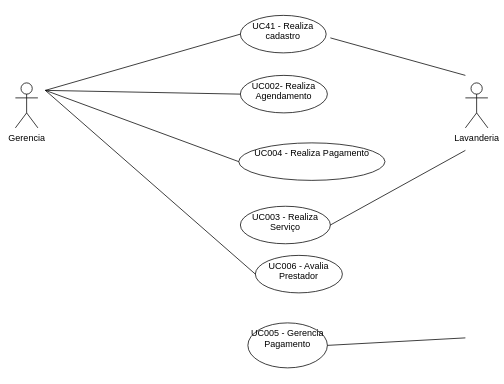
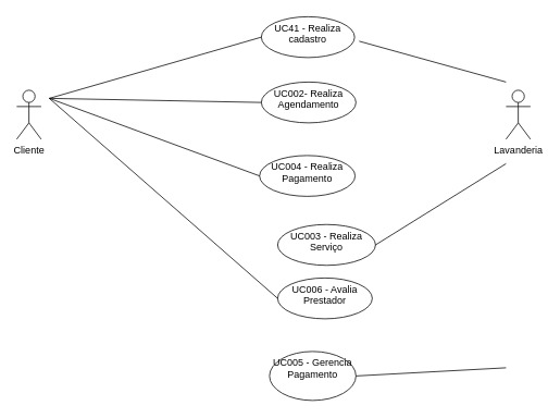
- <mxCell id="2" value="Gerencia" style="shape=umlActor;verticalLabelPosition=bottom;verticalAlign=top;html=1;outlineConnect=0;" parent="1" vertex="1"><mxGeometry x="20" y="110" width="30" height="60" as="geometry" /></mxCell>
+ <mxCell id="2" value="Cliente" style="shape=umlActor;verticalLabelPosition=bottom;verticalAlign=top;html=1;outlineConnect=0;" parent="1" vertex="1"><mxGeometry x="20" y="110" width="30" height="60" as="geometry" /></mxCell>
- <mxCell id="7" value="UC004 - Realiza Pagamento" style="ellipse;whiteSpace=wrap;html=1;verticalAlign=top;" parent="1" vertex="1"><mxGeometry x="317.82" y="190" width="195" height="50" as="geometry" /></mxCell>
+ <mxCell id="7" value="UC004 - Realiza Pagamento" style="ellipse;whiteSpace=wrap;html=1;verticalAlign=top;" parent="1" vertex="1"><mxGeometry x="317.82" y="190" width="117.18" height="50" as="geometry" /></mxCell>
- <mxCell id="4" value="UC003 - Realiza Serviço" style="ellipse;whiteSpace=wrap;html=1;verticalAlign=top;" parent="1" vertex="1"><mxGeometry x="320" y="274.5" width="120" height="50" as="geometry" /></mxCell>
+ <mxCell id="4" value="UC003 - Realiza Serviço" style="ellipse;whiteSpace=wrap;html=1;verticalAlign=top;" parent="1" vertex="1"><mxGeometry x="340" y="274.5" width="120" height="50" as="geometry" /></mxCell>
